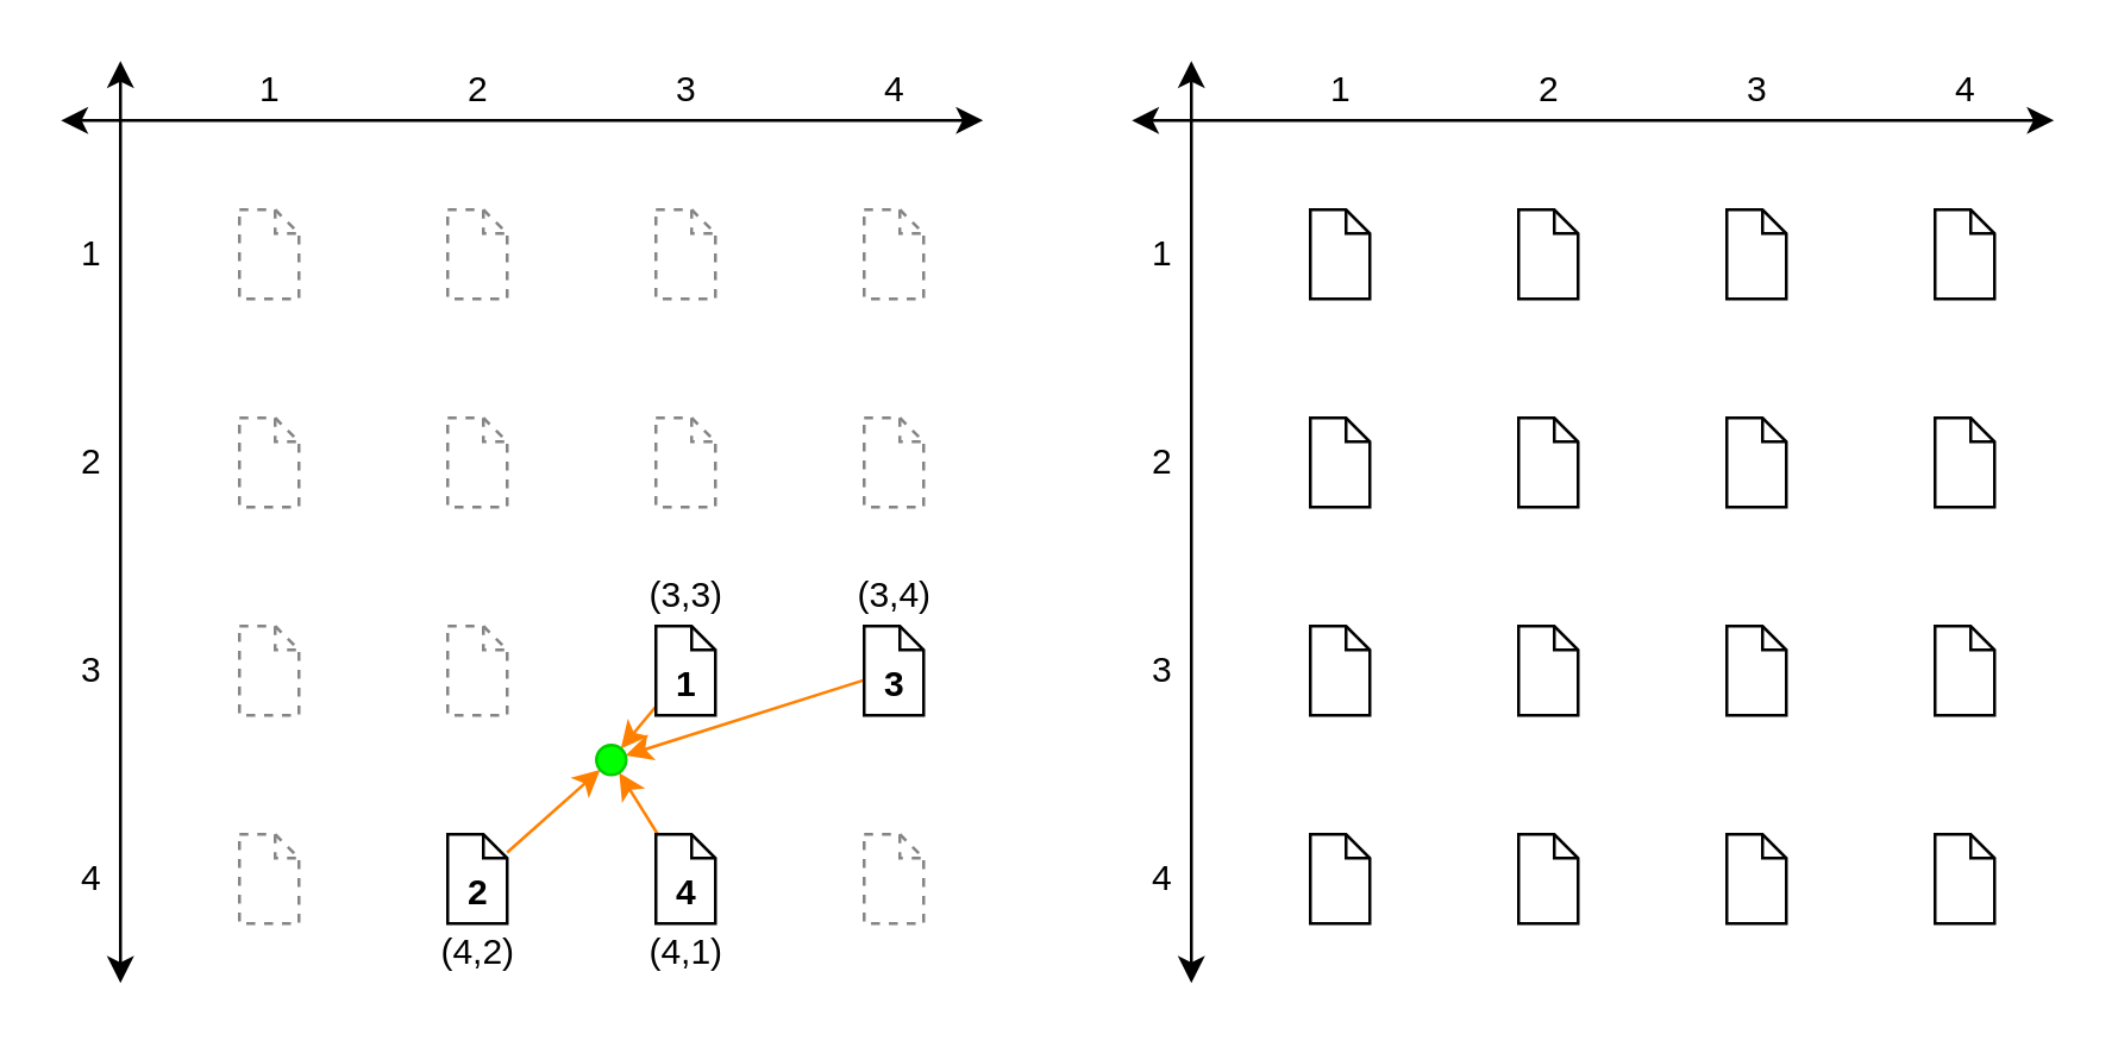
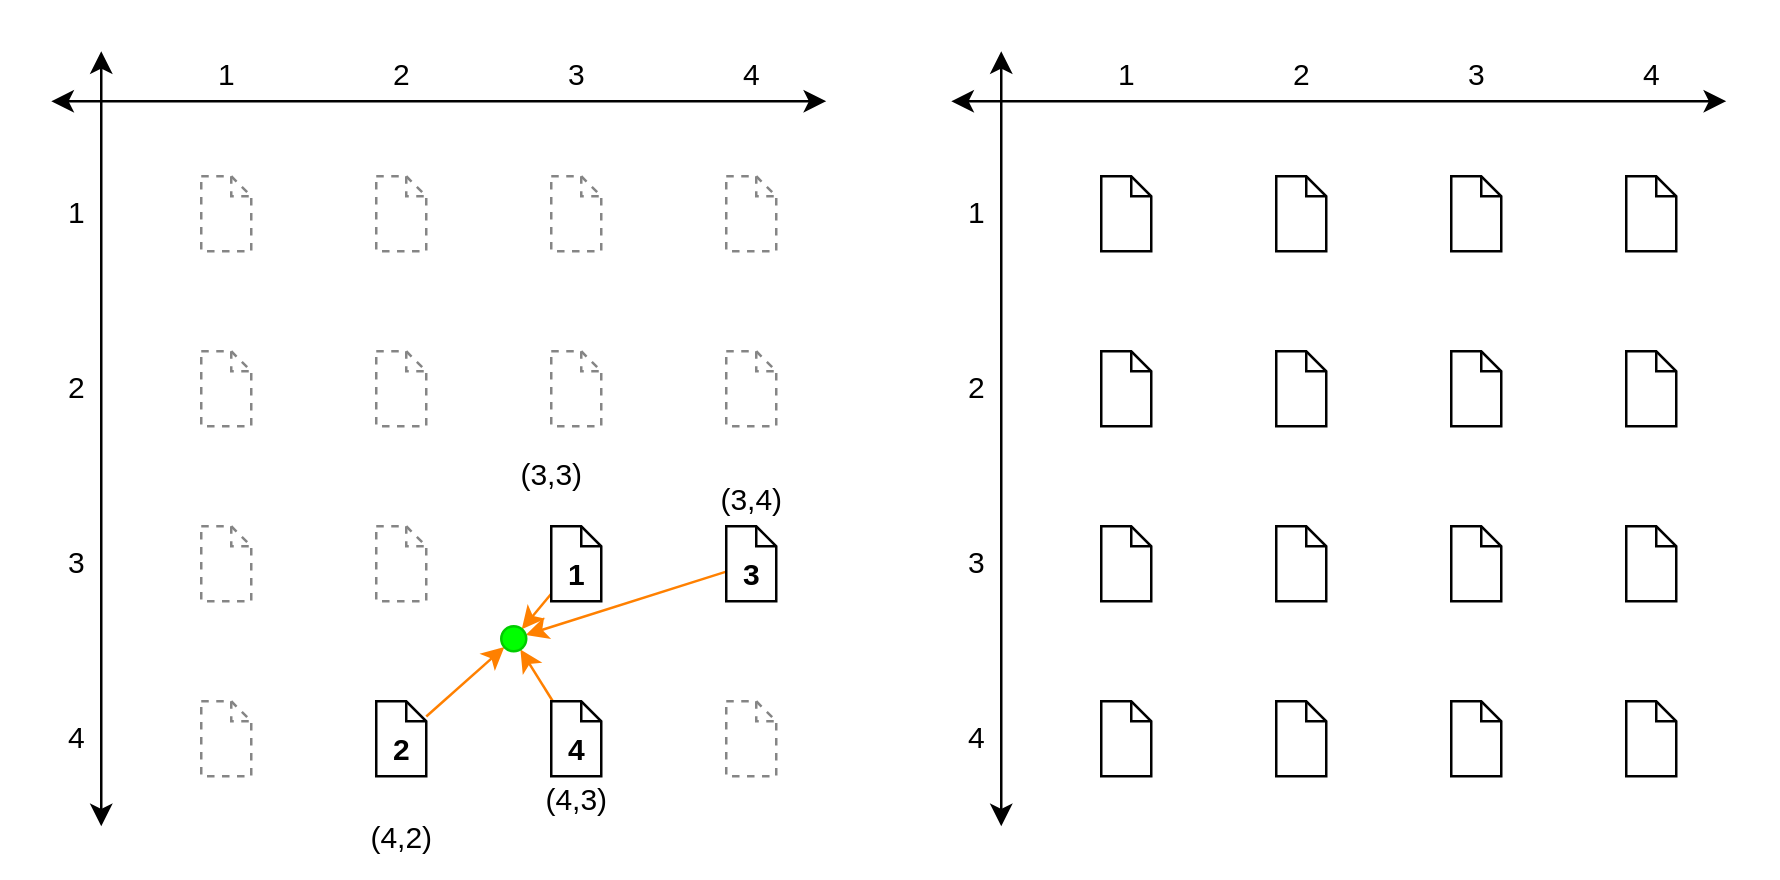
- <mxCell id="35" value="(3,3)" style="text;html=1;align=center;verticalAlign=middle;resizable=0;points=[];autosize=1;strokeColor=none;fillColor=none;" vertex="1" parent="1"><mxGeometry x="210" y="190" width="40" height="20" as="geometry" /></mxCell>
+ <mxCell id="35" value="(3,3)" style="text;html=1;align=center;verticalAlign=middle;resizable=0;points=[];autosize=1;strokeColor=none;fillColor=none;" vertex="1" parent="1"><mxGeometry x="200" y="180" width="40" height="20" as="geometry" /></mxCell>
- <mxCell id="33" value="(4,2)" style="text;html=1;align=center;verticalAlign=middle;resizable=0;points=[];autosize=1;strokeColor=none;fillColor=none;" vertex="1" parent="1"><mxGeometry x="140" y="310" width="40" height="20" as="geometry" /></mxCell>
+ <mxCell id="33" value="(4,2)" style="text;html=1;align=center;verticalAlign=middle;resizable=0;points=[];autosize=1;strokeColor=none;fillColor=none;" vertex="1" parent="1"><mxGeometry x="140" y="325" width="40" height="20" as="geometry" /></mxCell>
- <mxCell id="34" value="&lt;div&gt;(4,1)&lt;/div&gt;" style="text;html=1;align=center;verticalAlign=middle;resizable=0;points=[];autosize=1;strokeColor=none;fillColor=none;" vertex="1" parent="1"><mxGeometry x="210" y="310" width="40" height="20" as="geometry" /></mxCell>
+ <mxCell id="34" value="&lt;div&gt;(4,3)&lt;/div&gt;" style="text;html=1;align=center;verticalAlign=middle;resizable=0;points=[];autosize=1;strokeColor=none;fillColor=none;" vertex="1" parent="1"><mxGeometry x="210" y="310" width="40" height="20" as="geometry" /></mxCell>
